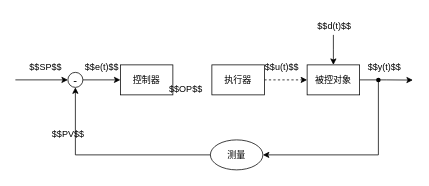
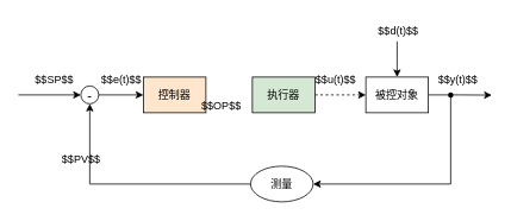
- <mxCell id="6" value="控制器" style="rounded=0;whiteSpace=wrap;html=1;" vertex="1" parent="1"><mxGeometry x="160" y="86" width="70" height="40" as="geometry" /></mxCell>
+ <mxCell id="6" value="控制器" style="rounded=0;whiteSpace=wrap;html=1;fillColor=#ffe6cc;" vertex="1" parent="1"><mxGeometry x="160" y="86" width="70" height="40" as="geometry" /></mxCell>
- <mxCell id="9" value="执行器" style="rounded=0;whiteSpace=wrap;html=1;" vertex="1" parent="1"><mxGeometry x="282" y="86" width="70" height="40" as="geometry" /></mxCell>
+ <mxCell id="9" value="执行器" style="rounded=0;whiteSpace=wrap;html=1;fillColor=#d5e8d4;" vertex="1" parent="1"><mxGeometry x="282" y="86" width="70" height="40" as="geometry" /></mxCell>
